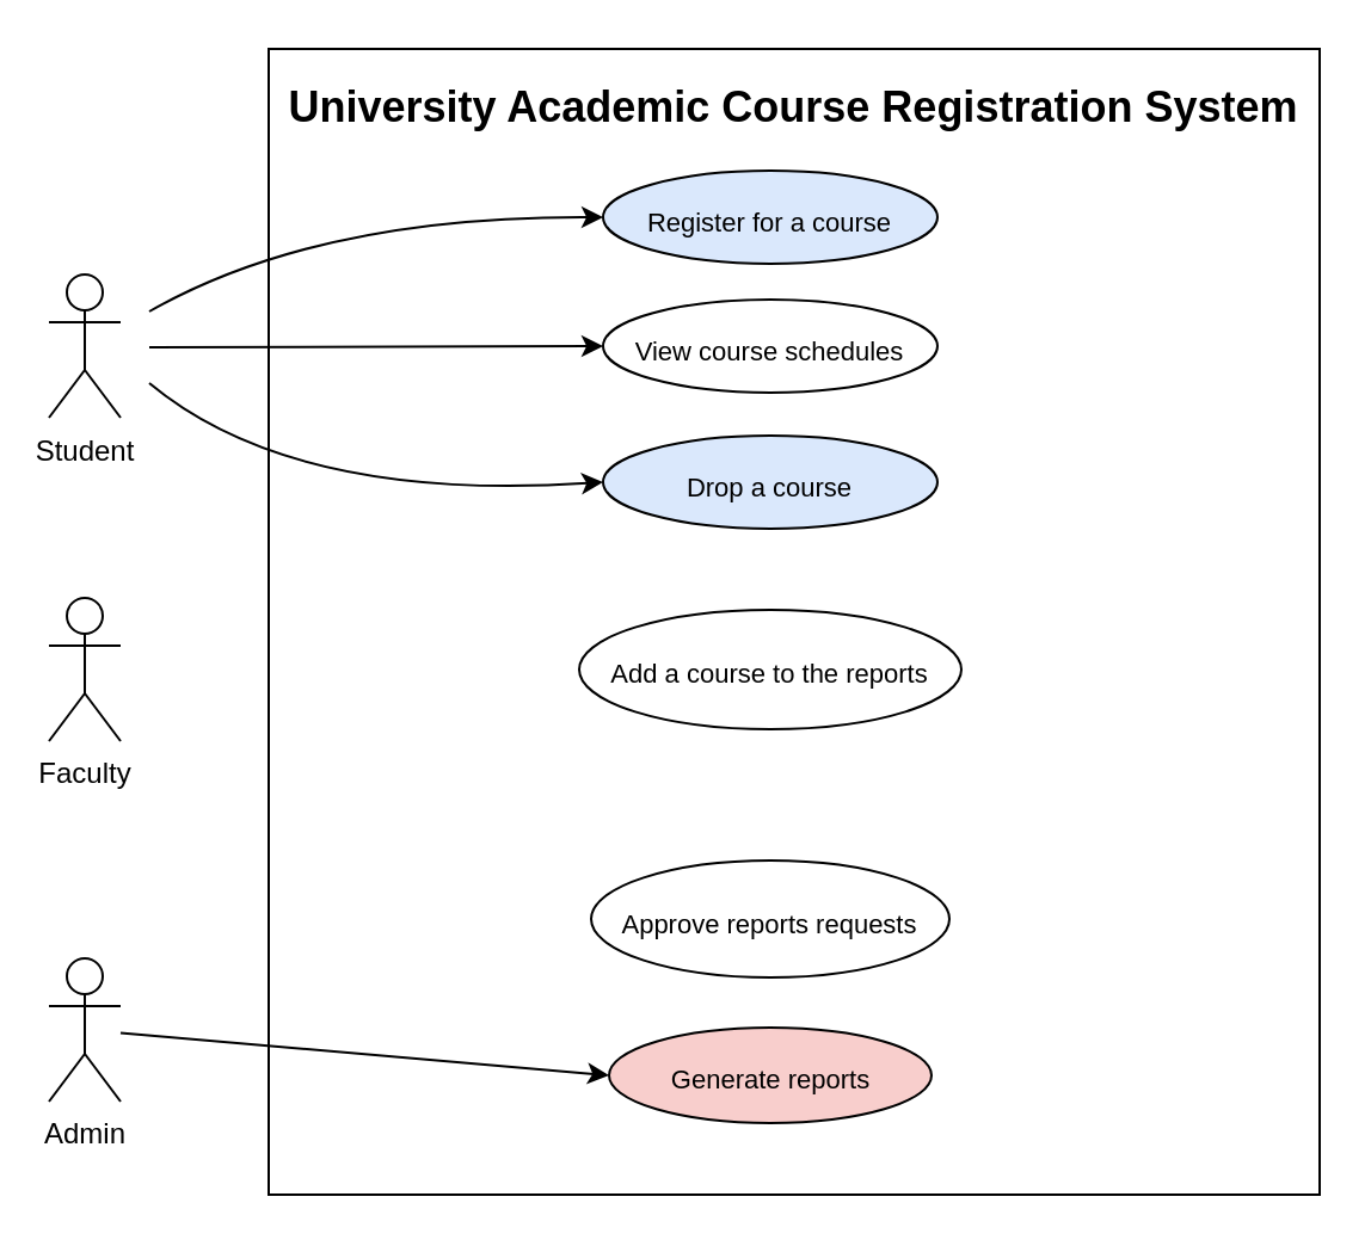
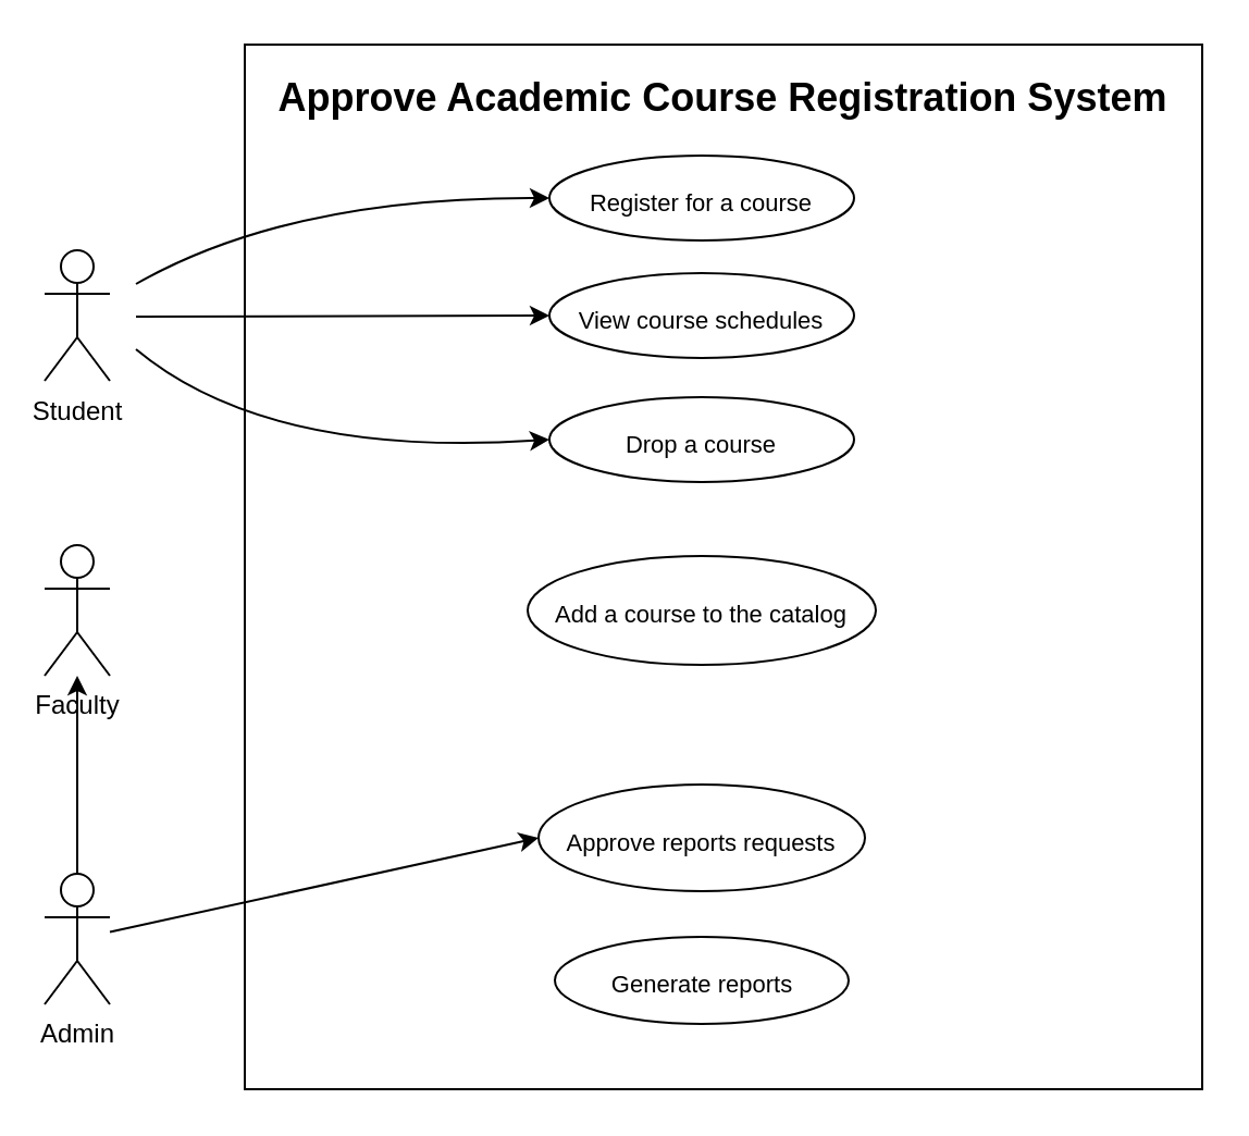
- <mxCell id="9" value="&lt;b&gt;&lt;font style=&quot;font-size: 18px;&quot;&gt;University Academic Course Registration System&lt;/font&gt;&lt;/b&gt;" style="text;html=1;strokeColor=none;fillColor=none;align=center;verticalAlign=middle;whiteSpace=wrap;rounded=0;" vertex="1" parent="1"><mxGeometry x="112" y="30" width="440" height="30" as="geometry" /></mxCell>
+ <mxCell id="9" value="&lt;b&gt;&lt;font style=&quot;font-size: 18px;&quot;&gt;Approve Academic Course Registration System&lt;/font&gt;&lt;/b&gt;" style="text;html=1;strokeColor=none;fillColor=none;align=center;verticalAlign=middle;whiteSpace=wrap;rounded=0;" vertex="1" parent="1"><mxGeometry x="112" y="30" width="440" height="30" as="geometry" /></mxCell>
- <mxCell id="10" value="&lt;font style=&quot;font-size: 11px;&quot;&gt;Register for a course&lt;/font&gt;" style="ellipse;whiteSpace=wrap;html=1;fontSize=18;fillColor=#dae8fc;" vertex="1" parent="1"><mxGeometry x="252" y="71" width="140" height="39" as="geometry" /></mxCell>
+ <mxCell id="10" value="&lt;font style=&quot;font-size: 11px;&quot;&gt;Register for a course&lt;/font&gt;" style="ellipse;whiteSpace=wrap;html=1;fontSize=18;" vertex="1" parent="1"><mxGeometry x="252" y="71" width="140" height="39" as="geometry" /></mxCell>
- <mxCell id="12" value="&lt;font style=&quot;font-size: 11px;&quot;&gt;Drop a course&lt;/font&gt;" style="ellipse;whiteSpace=wrap;html=1;fontSize=18;fillColor=#dae8fc;" vertex="1" parent="1"><mxGeometry x="252" y="182" width="140" height="39" as="geometry" /></mxCell>
+ <mxCell id="12" value="&lt;font style=&quot;font-size: 11px;&quot;&gt;Drop a course&lt;/font&gt;" style="ellipse;whiteSpace=wrap;html=1;fontSize=18;" vertex="1" parent="1"><mxGeometry x="252" y="182" width="140" height="39" as="geometry" /></mxCell>
- <mxCell id="13" value="&lt;font style=&quot;font-size: 11px;&quot;&gt;Add a course to the reports&lt;/font&gt;" style="ellipse;whiteSpace=wrap;html=1;fontSize=18;" vertex="1" parent="1"><mxGeometry x="242" y="255" width="160" height="50" as="geometry" /></mxCell>
+ <mxCell id="13" value="&lt;font style=&quot;font-size: 11px;&quot;&gt;Add a course to the catalog&lt;/font&gt;" style="ellipse;whiteSpace=wrap;html=1;fontSize=18;" vertex="1" parent="1"><mxGeometry x="242" y="255" width="160" height="50" as="geometry" /></mxCell>
+ <mxCell id="6" value="" style="edgeStyle=none;html=1;fontSize=11;entryX=0;entryY=0.5;entryDx=0;entryDy=0;" edge="1" parent="1" source="8" target="14"><mxGeometry relative="1" as="geometry" /></mxCell>
- <mxCell id="7" value="" style="edgeStyle=none;html=1;fontSize=11;entryX=0;entryY=0.5;entryDx=0;entryDy=0;" edge="1" parent="1" source="8" target="15"><mxGeometry relative="1" as="geometry" /></mxCell>
+ <mxCell id="7" value="" style="edgeStyle=none;html=1;fontSize=11;" edge="1" parent="1" source="8" target="5"><mxGeometry relative="1" as="geometry" /></mxCell>
- <mxCell id="15" value="&lt;font style=&quot;font-size: 11px;&quot;&gt;Generate reports&lt;/font&gt;" style="ellipse;whiteSpace=wrap;html=1;fontSize=18;fillColor=#f8cecc;" vertex="1" parent="1"><mxGeometry x="254.5" y="430" width="135" height="40" as="geometry" /></mxCell>
+ <mxCell id="15" value="&lt;font style=&quot;font-size: 11px;&quot;&gt;Generate reports&lt;/font&gt;" style="ellipse;whiteSpace=wrap;html=1;fontSize=18;" vertex="1" parent="1"><mxGeometry x="254.5" y="430" width="135" height="40" as="geometry" /></mxCell>
